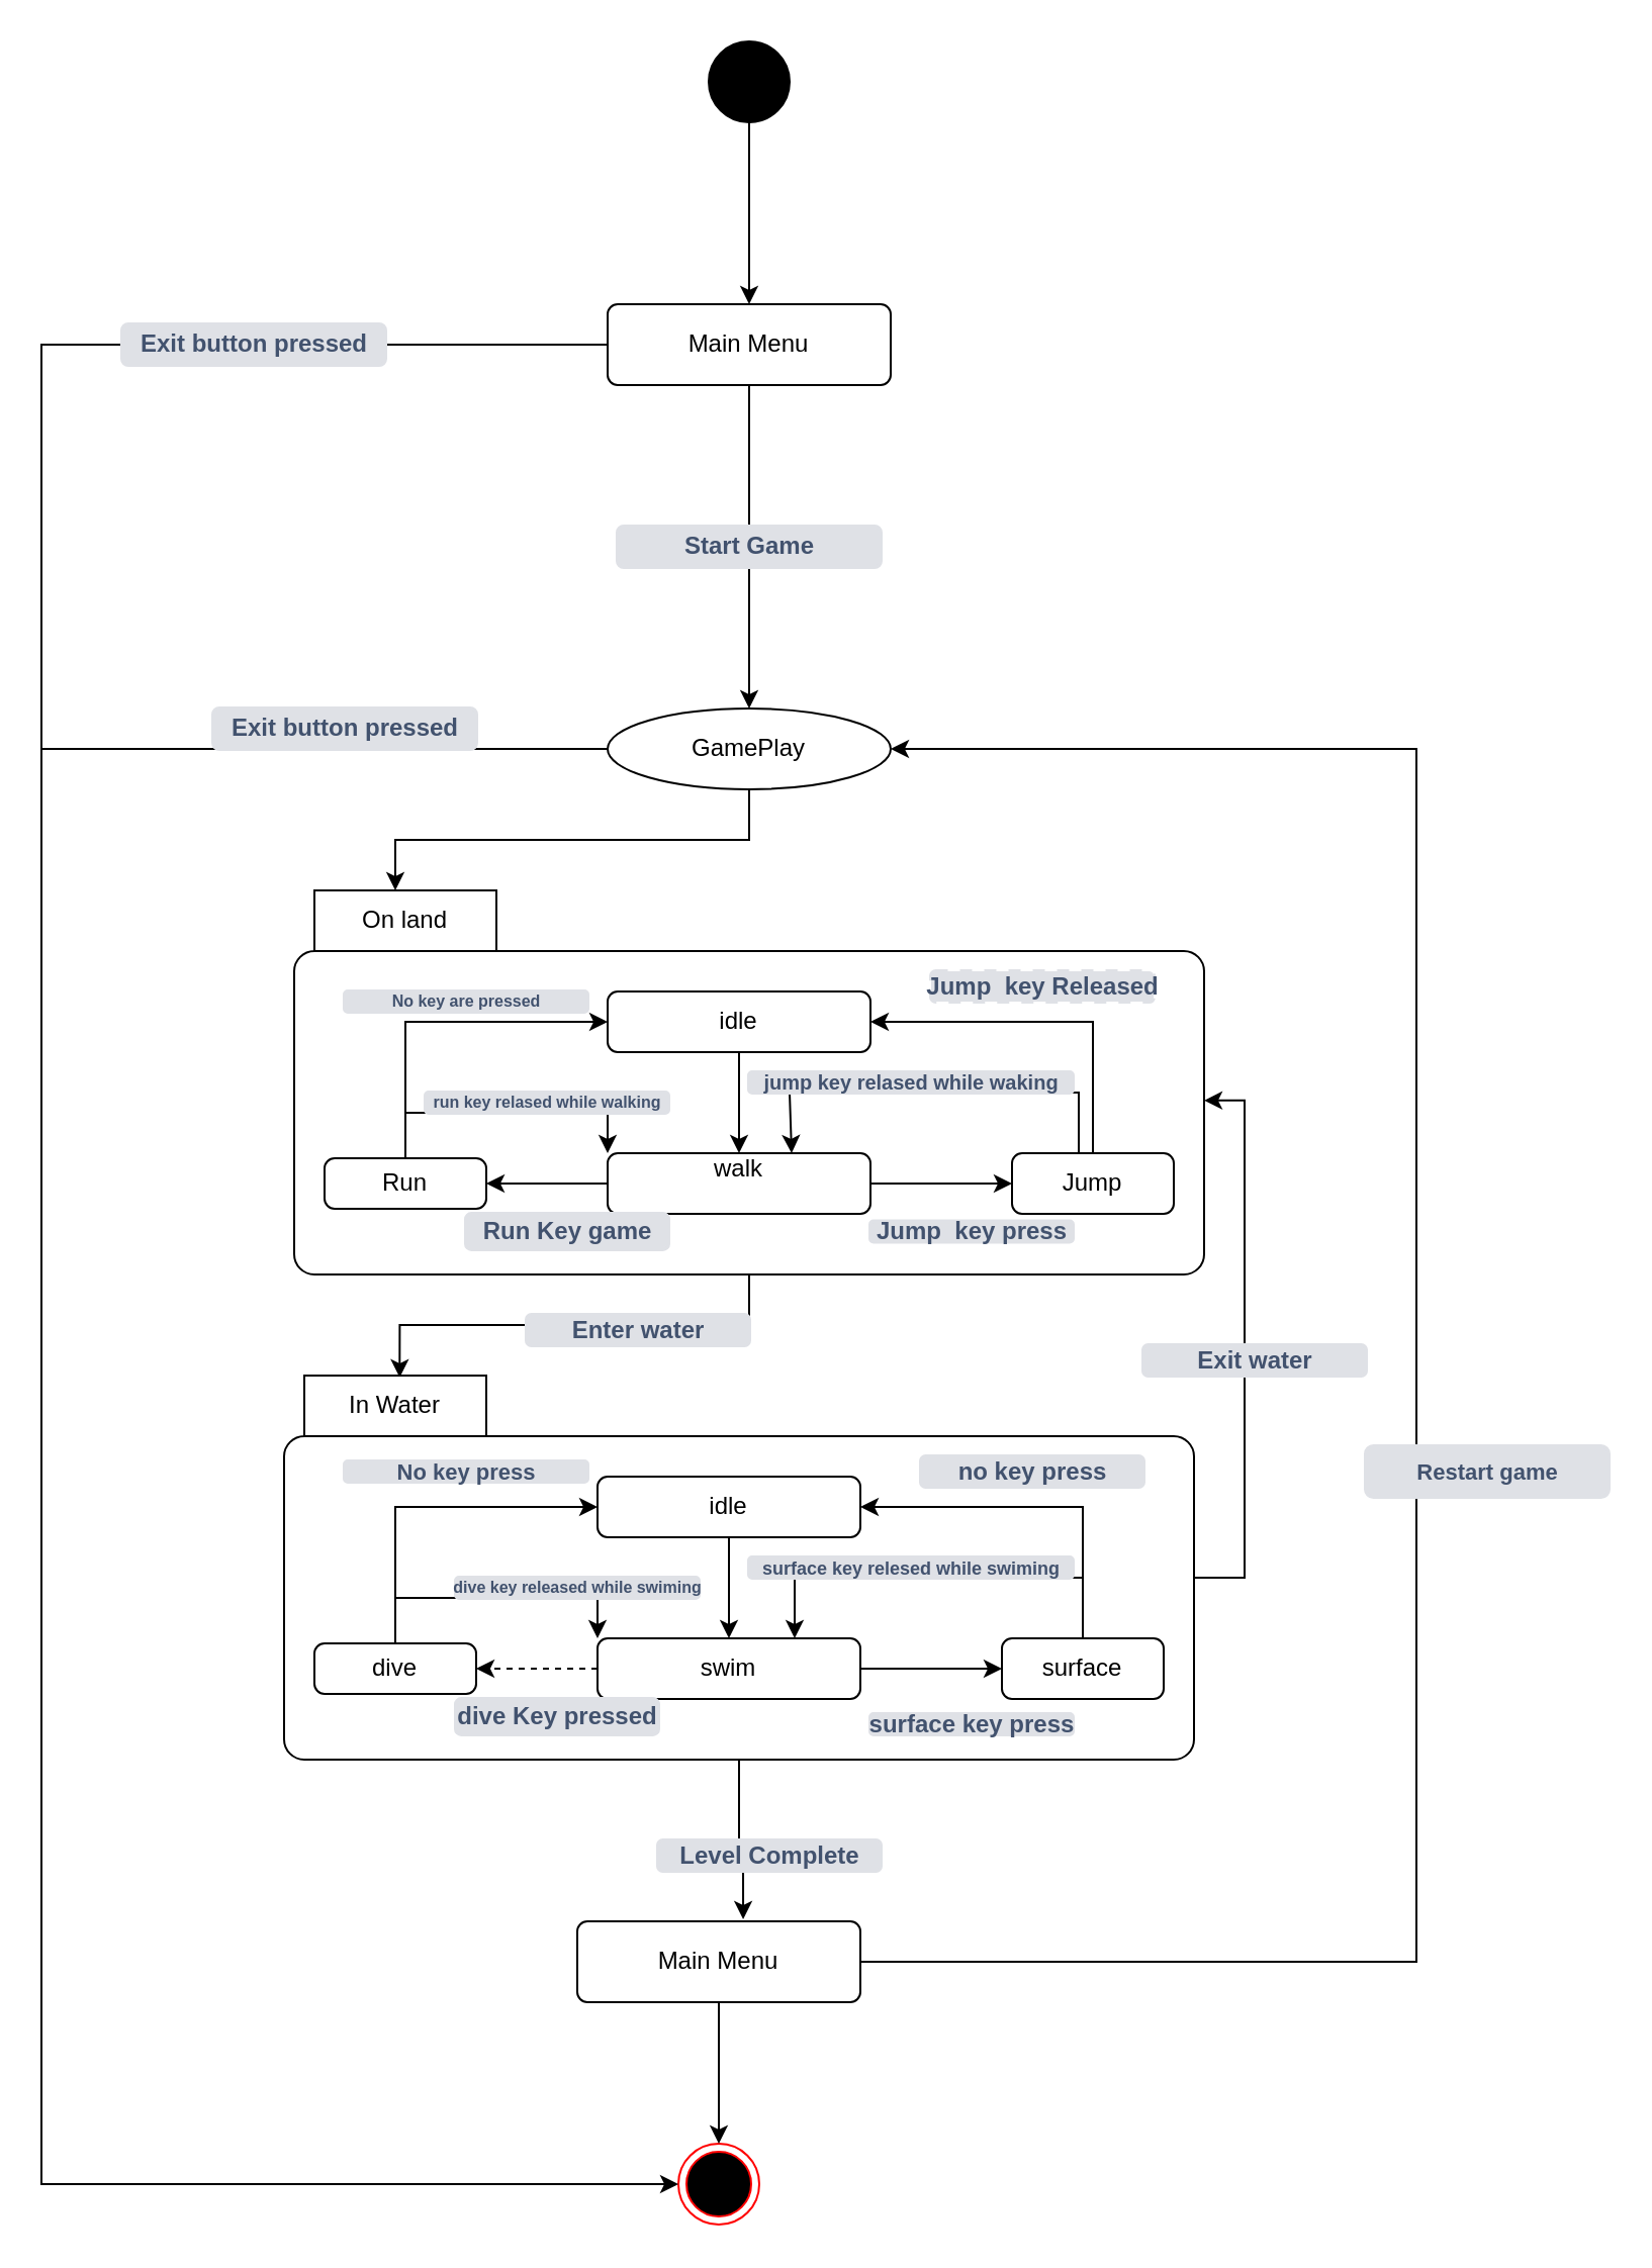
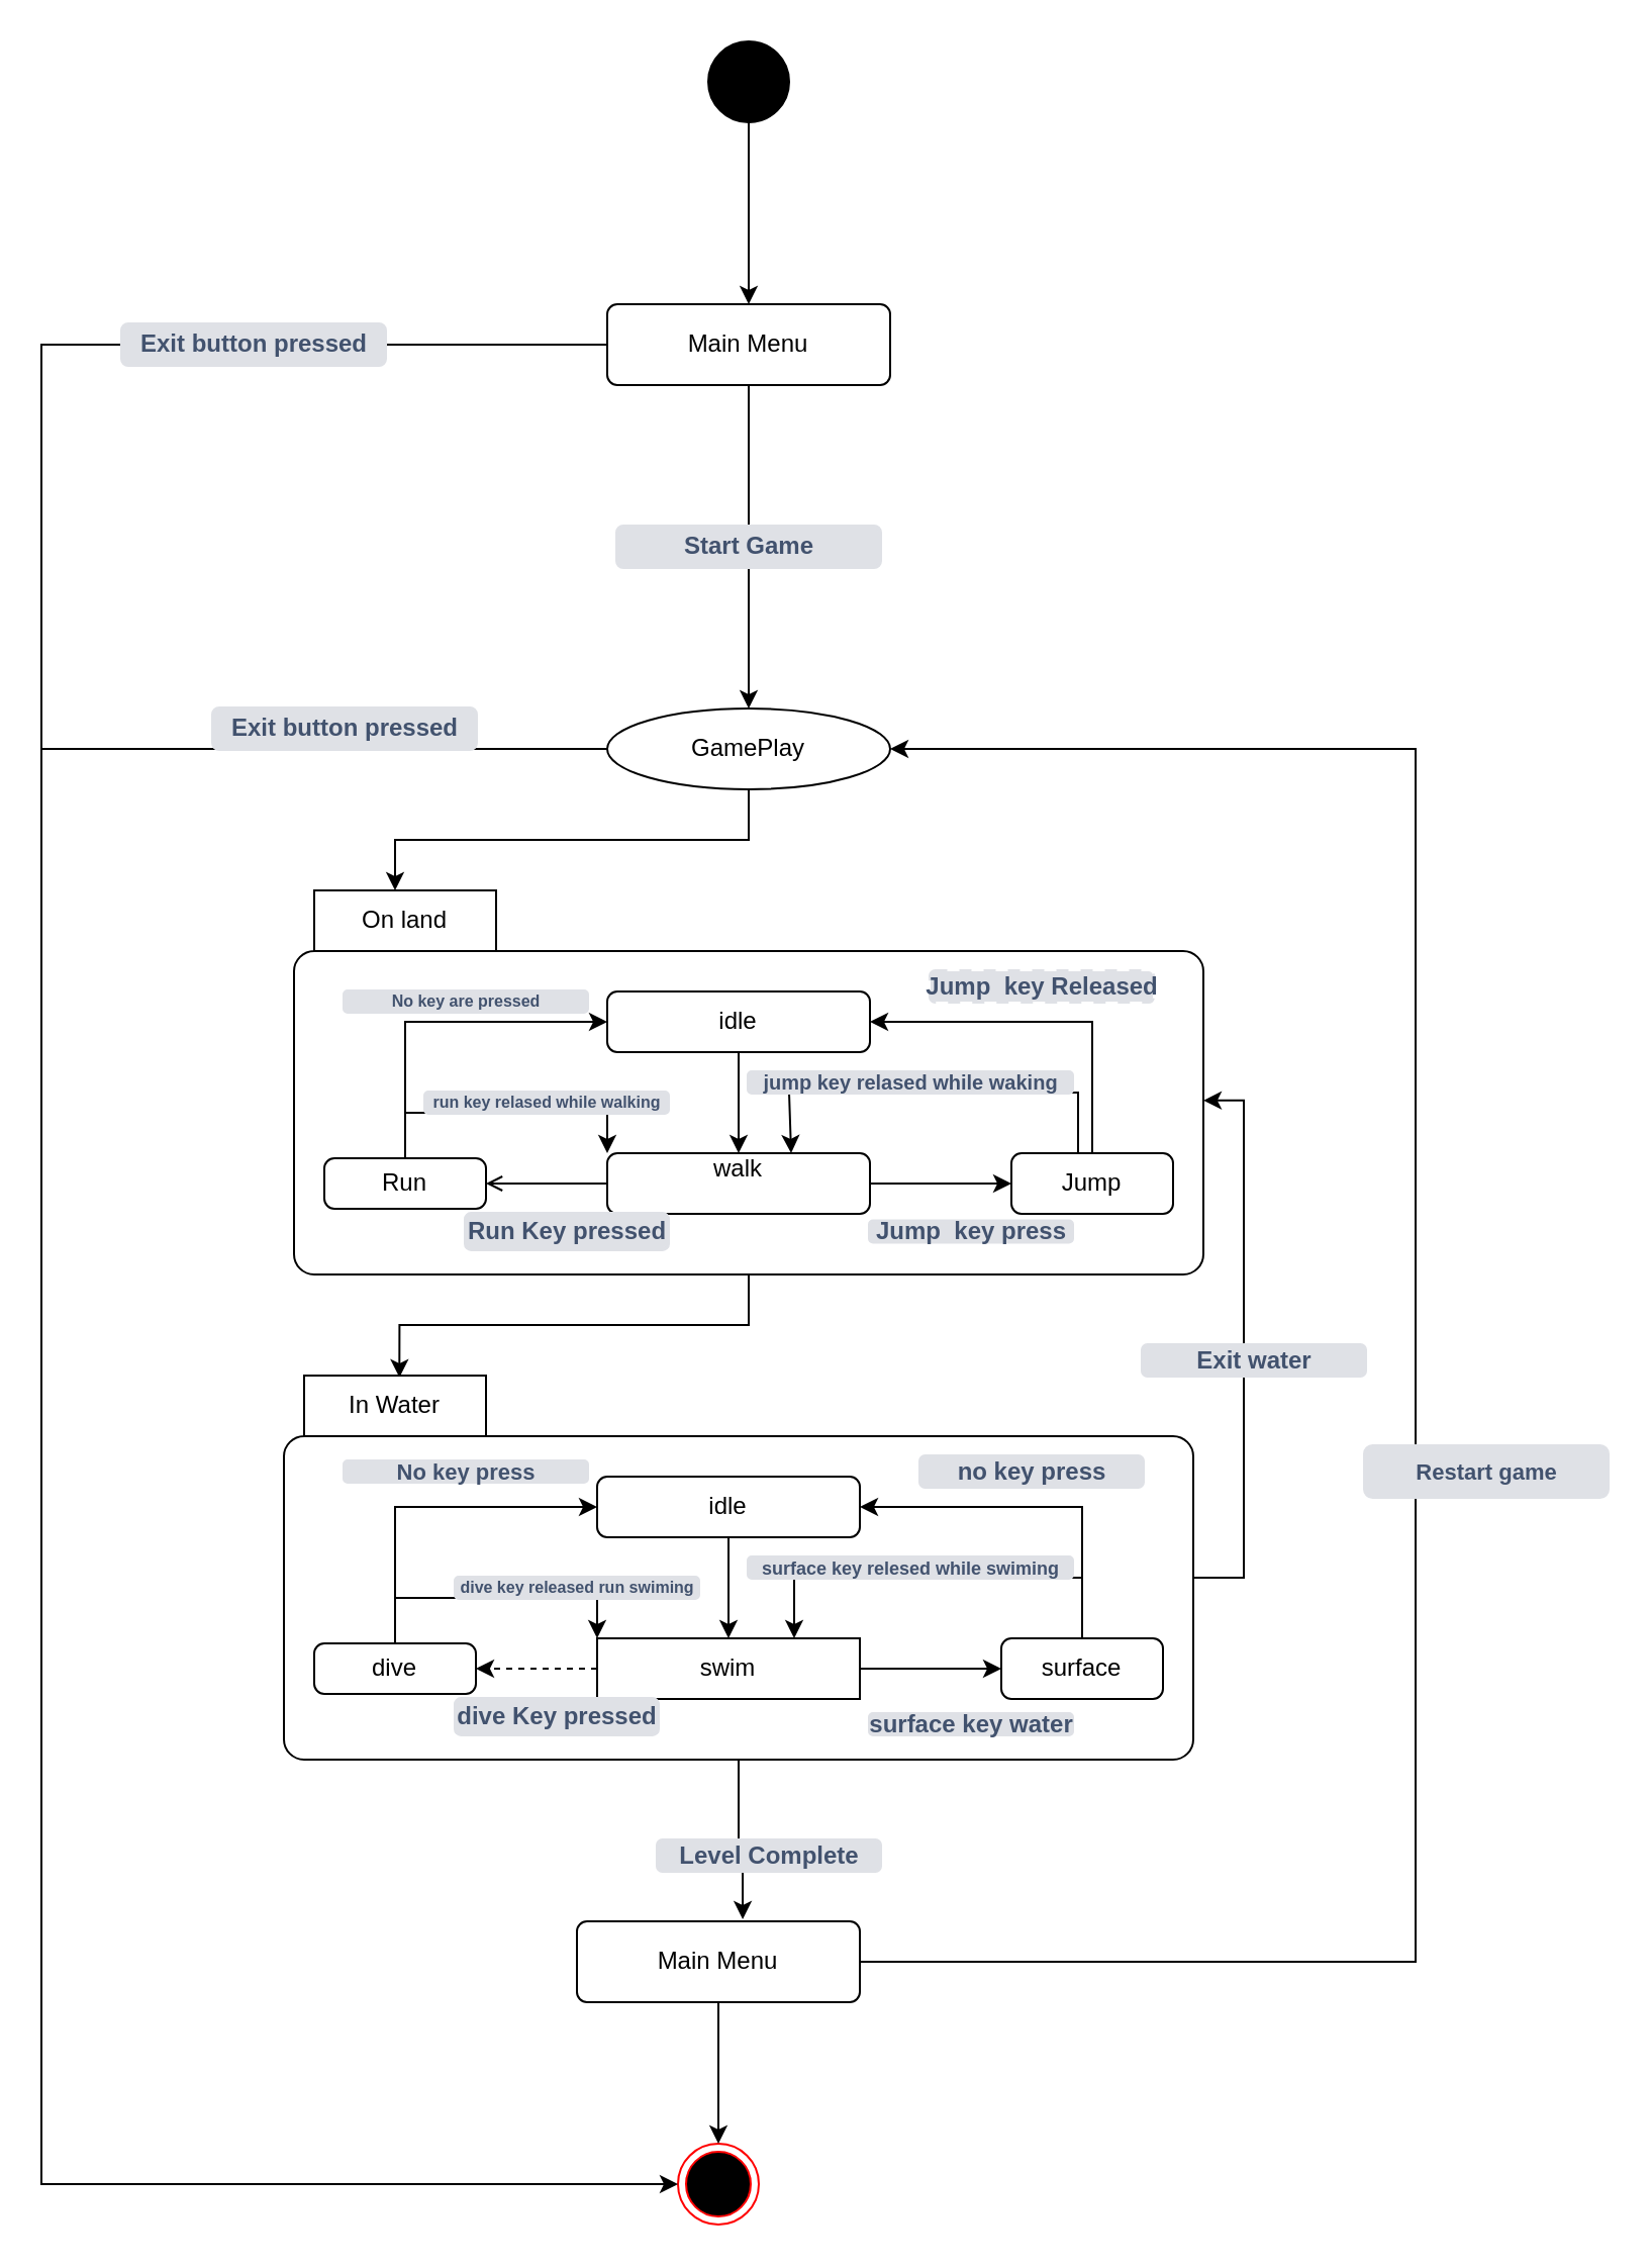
- <mxCell id="16" style="edgeStyle=orthogonalEdgeStyle;rounded=0;orthogonalLoop=1;jettySize=auto;html=1;entryX=1;entryY=0.5;entryDx=0;entryDy=0;" edge="1" parent="1" source="18" target="21"><mxGeometry relative="1" as="geometry" /></mxCell>
+ <mxCell id="16" style="edgeStyle=orthogonalEdgeStyle;rounded=0;orthogonalLoop=1;jettySize=auto;html=1;entryX=1;entryY=0.5;entryDx=0;entryDy=0;endArrow=open;" edge="1" parent="1" source="18" target="21"><mxGeometry relative="1" as="geometry" /></mxCell>
- <mxCell id="28" value="Run Key game" style="dashed=0;html=1;rounded=1;fillColor=#DFE1E6;strokeColor=#DFE1E6;fontSize=12;align=center;fontStyle=1;strokeWidth=2;fontColor=#42526E;verticalAlign=middle;" vertex="1" parent="1"><mxGeometry x="230" y="600" width="100" height="17.5" as="geometry" /></mxCell>
+ <mxCell id="28" value="Run Key pressed" style="dashed=0;html=1;rounded=1;fillColor=#DFE1E6;strokeColor=#DFE1E6;fontSize=12;align=center;fontStyle=1;strokeWidth=2;fontColor=#42526E;verticalAlign=middle;" vertex="1" parent="1"><mxGeometry x="230" y="600" width="100" height="17.5" as="geometry" /></mxCell>
- <mxCell id="55" value="Enter water" style="dashed=0;html=1;rounded=1;fillColor=#DFE1E6;strokeColor=#DFE1E6;fontSize=12;align=center;fontStyle=1;strokeWidth=2;fontColor=#42526E;verticalAlign=middle;" vertex="1" parent="1"><mxGeometry x="260" y="650" width="110" height="15" as="geometry" /></mxCell>
- <mxCell id="47" value="dive key released while swiming" style="dashed=0;html=1;rounded=1;fillColor=#DFE1E6;strokeColor=#DFE1E6;fontSize=8;align=center;fontStyle=1;strokeWidth=2;fontColor=#42526E;verticalAlign=middle;" vertex="1" parent="1"><mxGeometry x="225" y="780" width="120" height="10" as="geometry" /></mxCell>
+ <mxCell id="47" value="dive key released run swiming" style="dashed=0;html=1;rounded=1;fillColor=#DFE1E6;strokeColor=#DFE1E6;fontSize=8;align=center;fontStyle=1;strokeWidth=2;fontColor=#42526E;verticalAlign=middle;" vertex="1" parent="1"><mxGeometry x="225" y="780" width="120" height="10" as="geometry" /></mxCell>
- <mxCell id="36" value="swim" style="html=1;align=center;verticalAlign=middle;rounded=1;absoluteArcSize=1;arcSize=10;dashed=0;whiteSpace=wrap;" vertex="1" parent="1"><mxGeometry x="295" y="810" width="130" height="30" as="geometry" /></mxCell>
+ <mxCell id="36" value="swim" style="html=1;align=center;verticalAlign=middle;absoluteArcSize=1;arcSize=10;dashed=0;whiteSpace=wrap;rounded=0;" vertex="1" parent="1"><mxGeometry x="295" y="810" width="130" height="30" as="geometry" /></mxCell>
- <mxCell id="45" value="surface key press " style="dashed=0;html=1;rounded=1;fillColor=#DFE1E6;strokeColor=#DFE1E6;fontSize=12;align=center;fontStyle=1;strokeWidth=2;fontColor=#42526E;verticalAlign=middle;" vertex="1" parent="1"><mxGeometry x="430" y="847.5" width="100" height="10" as="geometry" /></mxCell>
+ <mxCell id="45" value="surface key water " style="dashed=0;html=1;rounded=1;fillColor=#DFE1E6;strokeColor=#DFE1E6;fontSize=12;align=center;fontStyle=1;strokeWidth=2;fontColor=#42526E;verticalAlign=middle;" vertex="1" parent="1"><mxGeometry x="430" y="847.5" width="100" height="10" as="geometry" /></mxCell>
